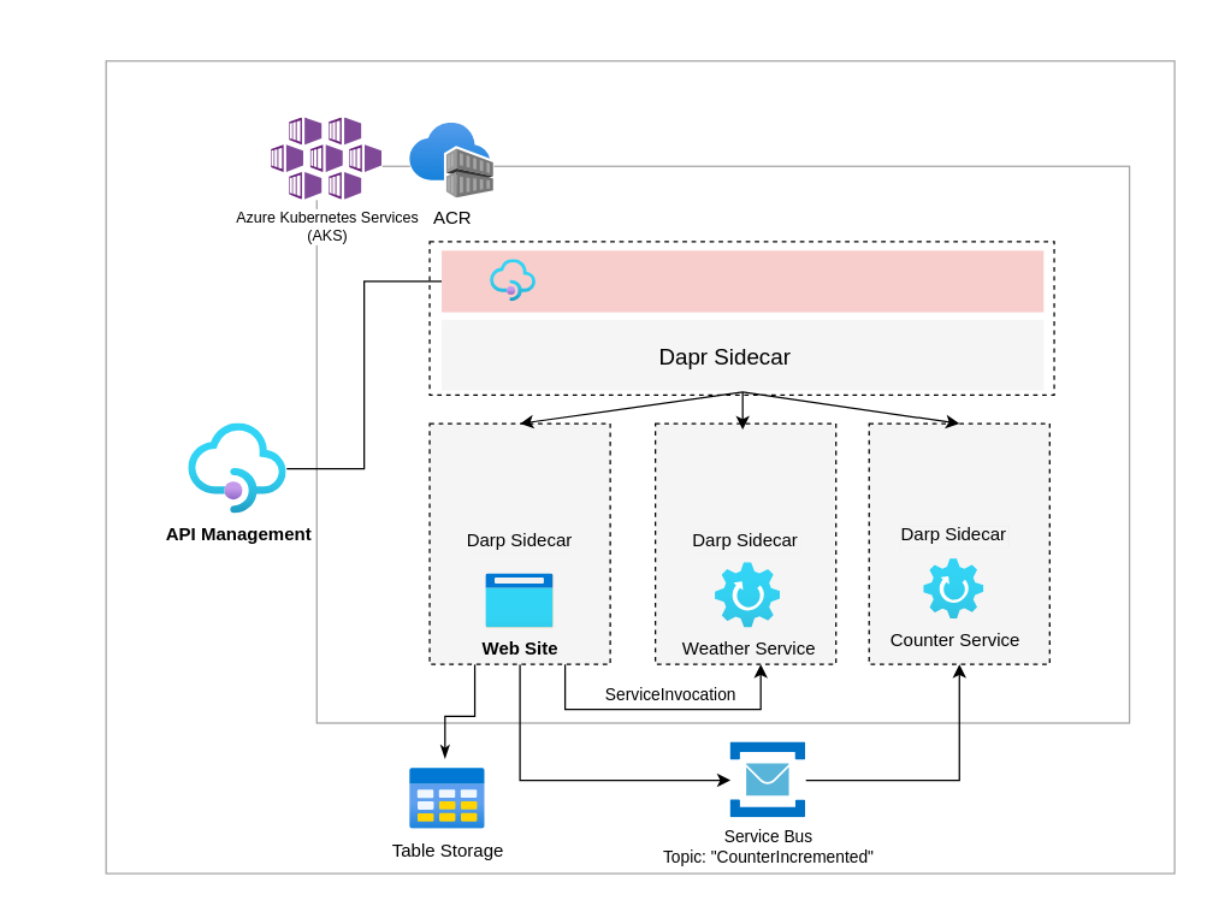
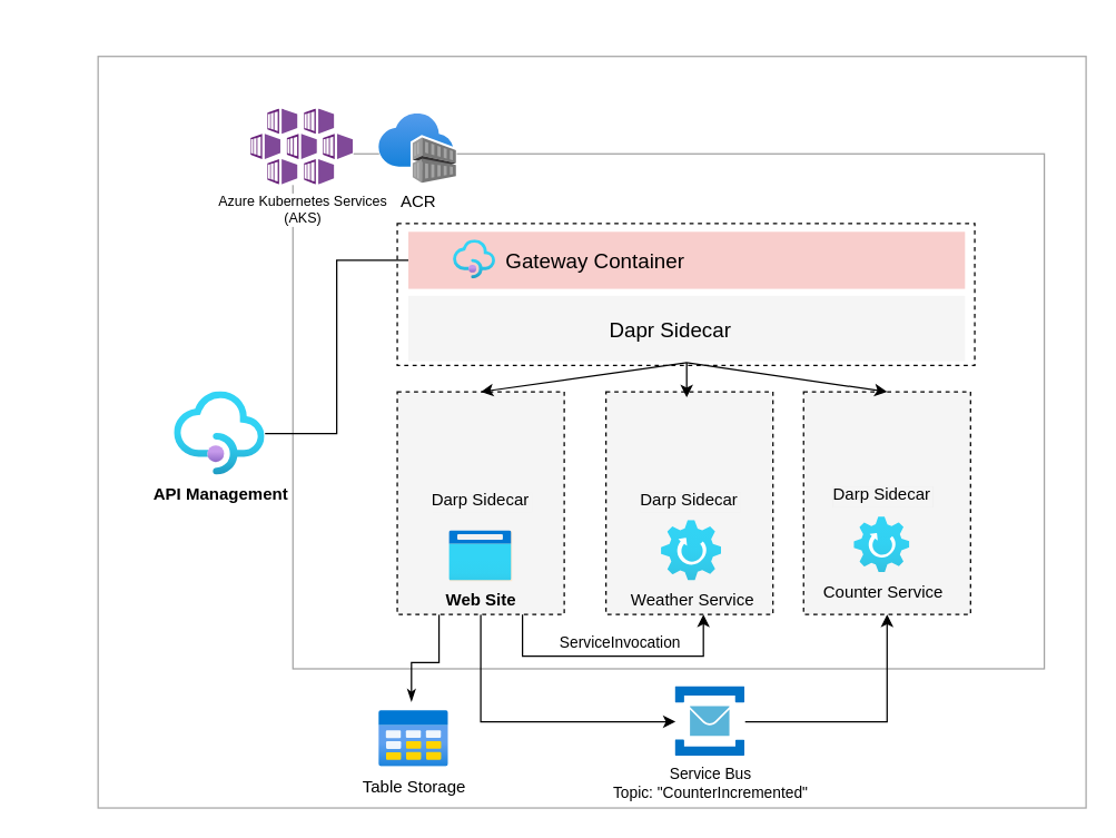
+ <mxCell id="28" value="Gateway Container" style="text;html=1;resizable=0;autosize=1;align=center;verticalAlign=middle;points=[];fillColor=none;strokeColor=none;rounded=0;dashed=1;fontSize=15;" vertex="1" parent="1"><mxGeometry x="356.98" y="176.5" width="140" height="20" as="geometry" /></mxCell>
